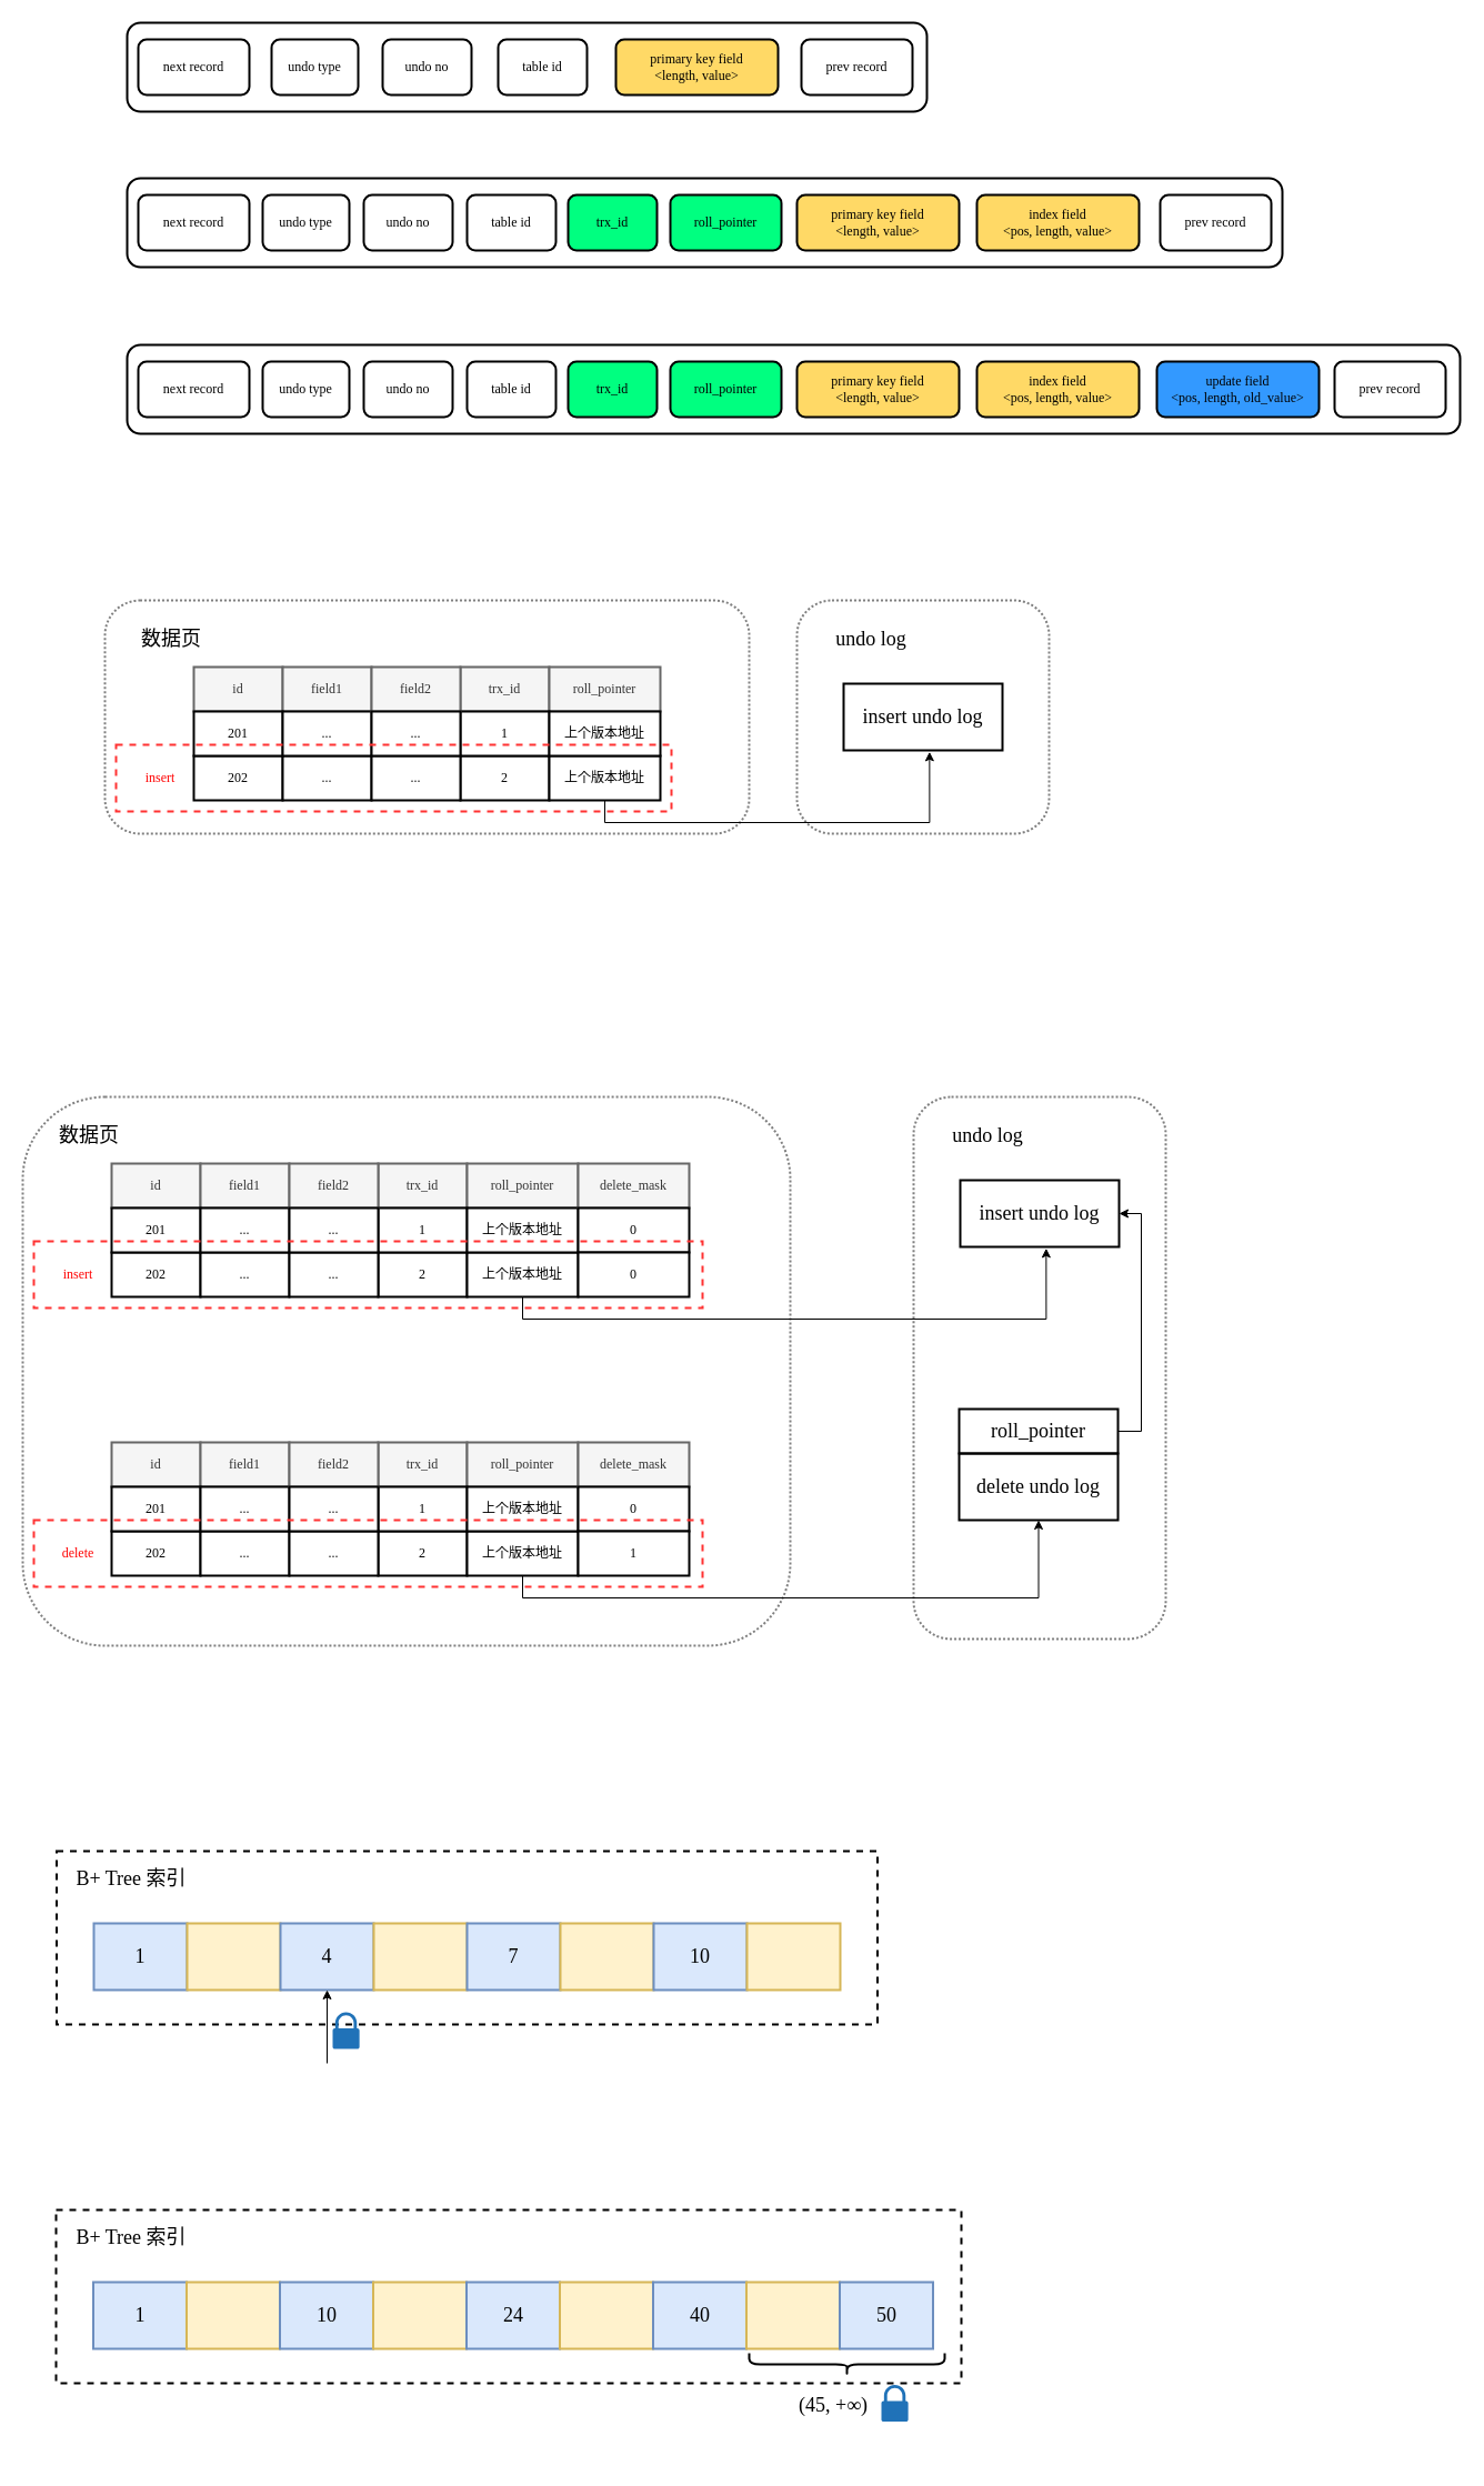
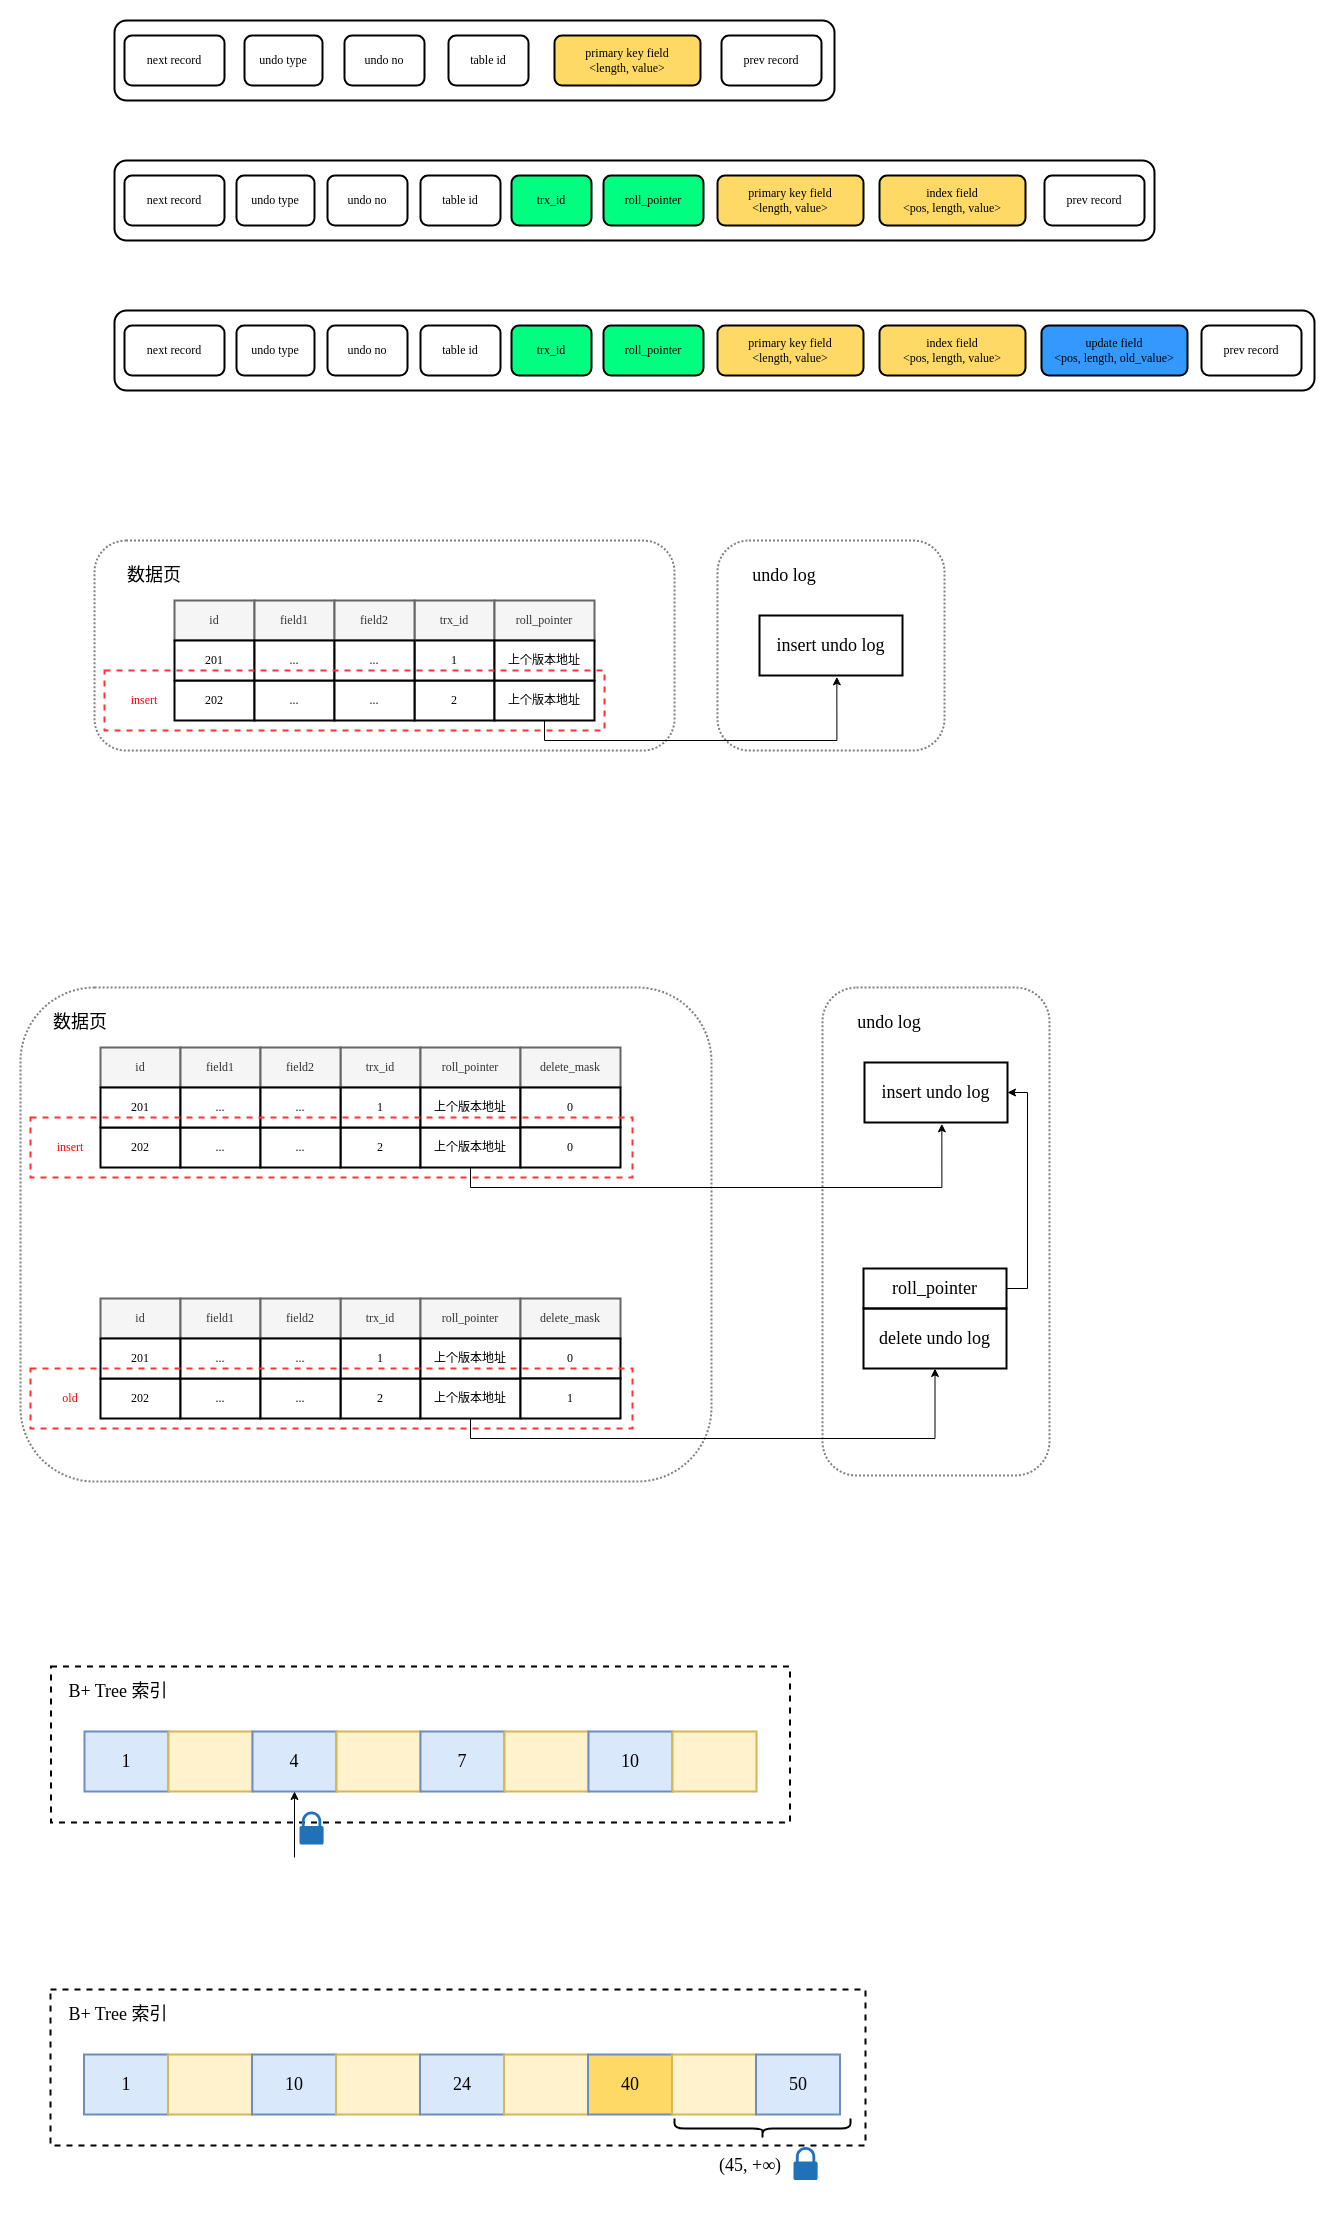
- <mxCell id="101" value="&lt;font color=&quot;#ff0000&quot;&gt;delete&lt;/font&gt;" style="text;html=1;strokeColor=none;fillColor=none;align=center;verticalAlign=middle;whiteSpace=wrap;rounded=0;dashed=1;fontFamily=Comic Sans MS;" vertex="1" parent="1"><mxGeometry x="40" y="1383" width="60" height="30" as="geometry" /></mxCell>
+ <mxCell id="101" value="&lt;font color=&quot;#ff0000&quot;&gt;old&lt;/font&gt;" style="text;html=1;strokeColor=none;fillColor=none;align=center;verticalAlign=middle;whiteSpace=wrap;rounded=0;dashed=1;fontFamily=Comic Sans MS;" vertex="1" parent="1"><mxGeometry x="40" y="1383" width="60" height="30" as="geometry" /></mxCell>
- <mxCell id="114" value="40" style="rounded=0;whiteSpace=wrap;html=1;fontFamily=Comic Sans MS;fontSize=18;strokeColor=#6c8ebf;strokeWidth=2;fillColor=#dae8fc;" vertex="1" parent="107"><mxGeometry x="504" width="84" height="60" as="geometry" /></mxCell>
+ <mxCell id="114" value="40" style="rounded=0;whiteSpace=wrap;html=1;fontFamily=Comic Sans MS;fontSize=18;strokeColor=#6c8ebf;strokeWidth=2;fillColor=#ffd966;" vertex="1" parent="107"><mxGeometry x="504" width="84" height="60" as="geometry" /></mxCell>
